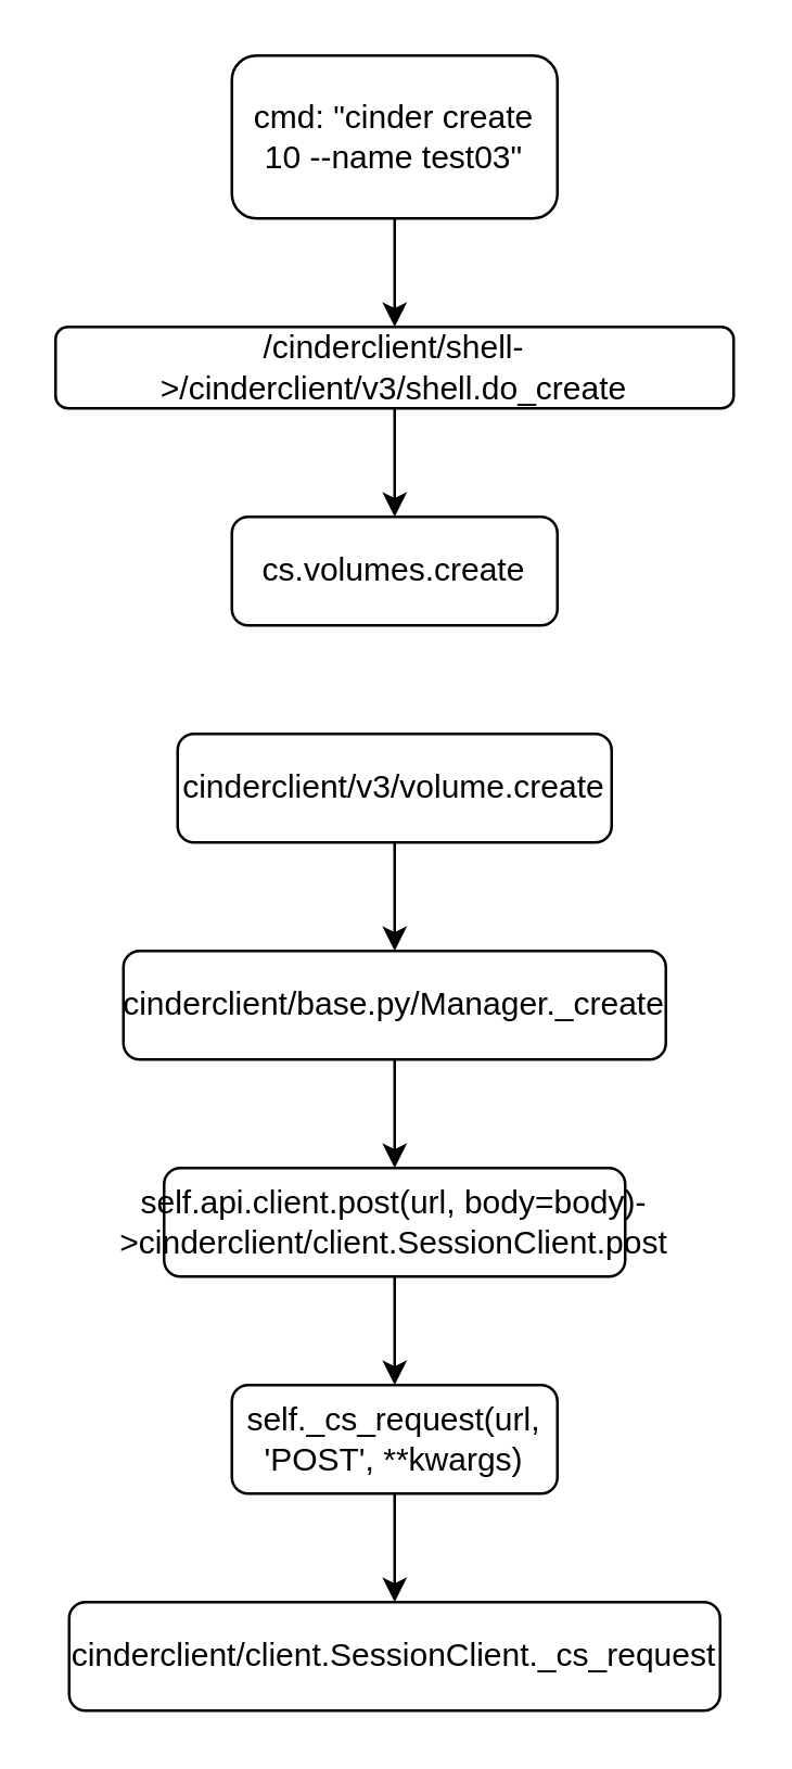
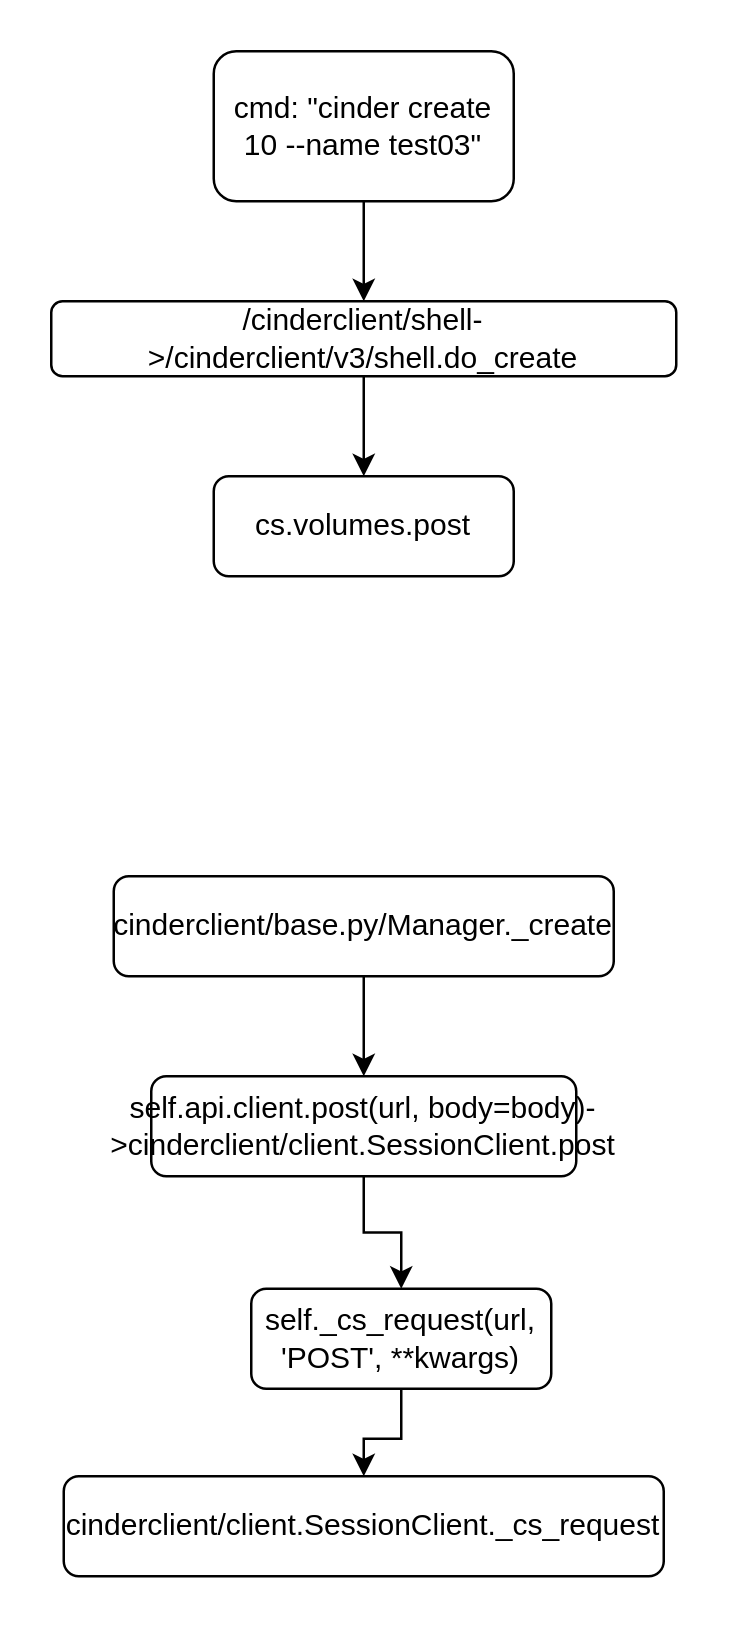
- <mxCell id="6" value="cs.volumes.create" style="rounded=1;whiteSpace=wrap;html=1;" vertex="1" parent="1"><mxGeometry x="85" y="190" width="120" height="40" as="geometry" /></mxCell>
+ <mxCell id="6" value="cs.volumes.post" style="rounded=1;whiteSpace=wrap;html=1;" vertex="1" parent="1"><mxGeometry x="85" y="190" width="120" height="40" as="geometry" /></mxCell>
- <mxCell id="8" value="cinderclient/v3/volume.create" style="rounded=1;whiteSpace=wrap;html=1;" vertex="1" parent="1"><mxGeometry x="65" y="270" width="160" height="40" as="geometry" /></mxCell>
- <mxCell id="7" style="edgeStyle=orthogonalEdgeStyle;rounded=0;orthogonalLoop=1;jettySize=auto;html=1;entryX=0.5;entryY=0;entryDx=0;entryDy=0;" edge="1" parent="1" source="8" target="10"><mxGeometry relative="1" as="geometry" /></mxCell>
- <mxCell id="14" value="self._cs_request(url, 'POST', **kwargs)" style="rounded=1;whiteSpace=wrap;html=1;" vertex="1" parent="1"><mxGeometry x="85" y="510" width="120" height="40" as="geometry" /></mxCell>
+ <mxCell id="14" value="self._cs_request(url, 'POST', **kwargs)" style="rounded=1;whiteSpace=wrap;html=1;" vertex="1" parent="1"><mxGeometry x="100" y="515" width="120" height="40" as="geometry" /></mxCell>
